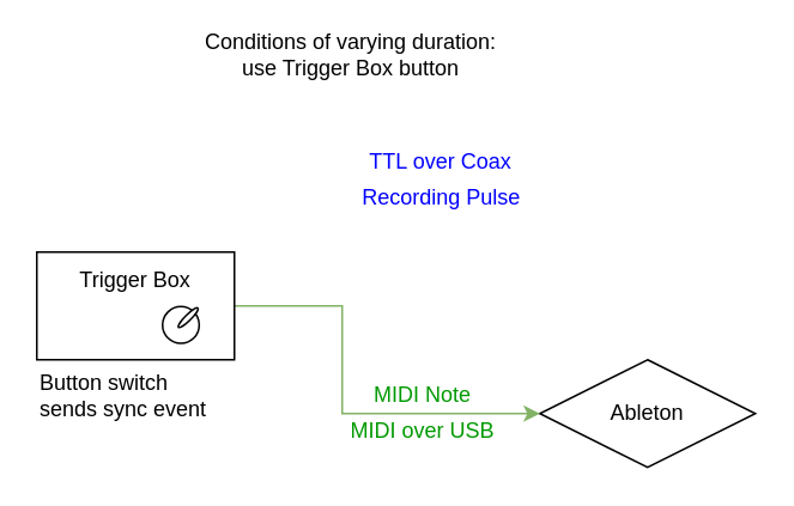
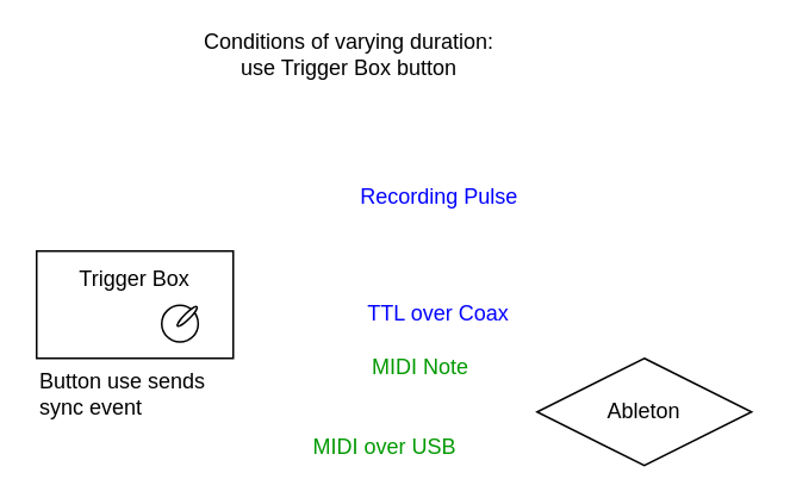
- <mxCell id="9" value="TTL over Coax" style="text;html=1;strokeColor=none;fillColor=none;align=center;verticalAlign=middle;whiteSpace=wrap;rounded=0;fontColor=#0000FF;" parent="1" vertex="1"><mxGeometry x="190" y="80" width="110" height="20" as="geometry" /></mxCell>
+ <mxCell id="9" value="TTL over Coax" style="text;html=1;strokeColor=none;fillColor=none;align=center;verticalAlign=middle;whiteSpace=wrap;rounded=0;fontColor=#0000FF;" parent="1" vertex="1"><mxGeometry x="190" y="165" width="110" height="20" as="geometry" /></mxCell>
- <mxCell id="10" value="&lt;font color=&quot;#000000&quot;&gt;Button switch sends sync event&lt;/font&gt;" style="text;html=1;strokeColor=none;fillColor=none;align=left;verticalAlign=middle;whiteSpace=wrap;rounded=0;fontColor=#0000FF;" parent="1" vertex="1"><mxGeometry x="20" y="210" width="100" height="20" as="geometry" /></mxCell>
+ <mxCell id="10" value="&lt;font color=&quot;#000000&quot;&gt;Button use sends sync event&lt;/font&gt;" style="text;html=1;strokeColor=none;fillColor=none;align=left;verticalAlign=middle;whiteSpace=wrap;rounded=0;fontColor=#0000FF;" parent="1" vertex="1"><mxGeometry x="20" y="210" width="100" height="20" as="geometry" /></mxCell>
- <mxCell id="13" value="MIDI Note" style="text;html=1;strokeColor=none;fillColor=none;align=center;verticalAlign=middle;whiteSpace=wrap;rounded=0;fontColor=#009900;" parent="1" vertex="1"><mxGeometry x="180" y="210" width="110" height="20" as="geometry" /></mxCell>
+ <mxCell id="13" value="MIDI Note" style="text;html=1;strokeColor=none;fillColor=none;align=center;verticalAlign=middle;whiteSpace=wrap;rounded=0;fontColor=#009900;" parent="1" vertex="1"><mxGeometry x="180" y="195" width="110" height="20" as="geometry" /></mxCell>
- <mxCell id="3" style="edgeStyle=orthogonalEdgeStyle;rounded=0;orthogonalLoop=1;jettySize=auto;html=1;exitX=1;exitY=0.5;exitDx=0;exitDy=0;entryX=0;entryY=0.5;entryDx=0;entryDy=0;fillColor=#d5e8d4;strokeColor=#82b366;" parent="1" source="4" target="2" edge="1"><mxGeometry relative="1" as="geometry"><Array as="points"><mxPoint x="190" y="170" /><mxPoint x="190" y="230" /></Array></mxGeometry></mxCell>
- <mxCell id="8" value="MIDI over USB" style="text;html=1;strokeColor=none;fillColor=none;align=center;verticalAlign=middle;whiteSpace=wrap;rounded=0;fontColor=#009900;" parent="1" vertex="1"><mxGeometry x="180" y="230" width="110" height="20" as="geometry" /></mxCell>
+ <mxCell id="8" value="MIDI over USB" style="text;html=1;strokeColor=none;fillColor=none;align=center;verticalAlign=middle;whiteSpace=wrap;rounded=0;fontColor=#009900;" parent="1" vertex="1"><mxGeometry x="160" y="240" width="110" height="20" as="geometry" /></mxCell>
